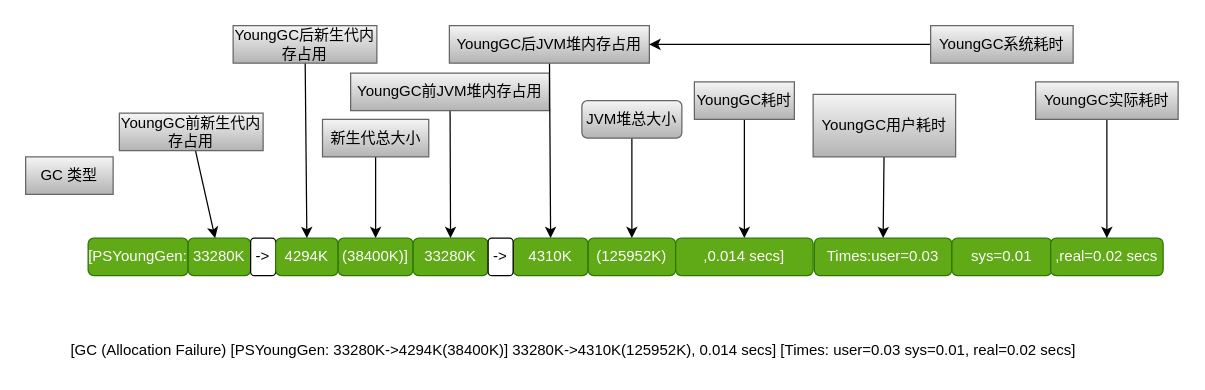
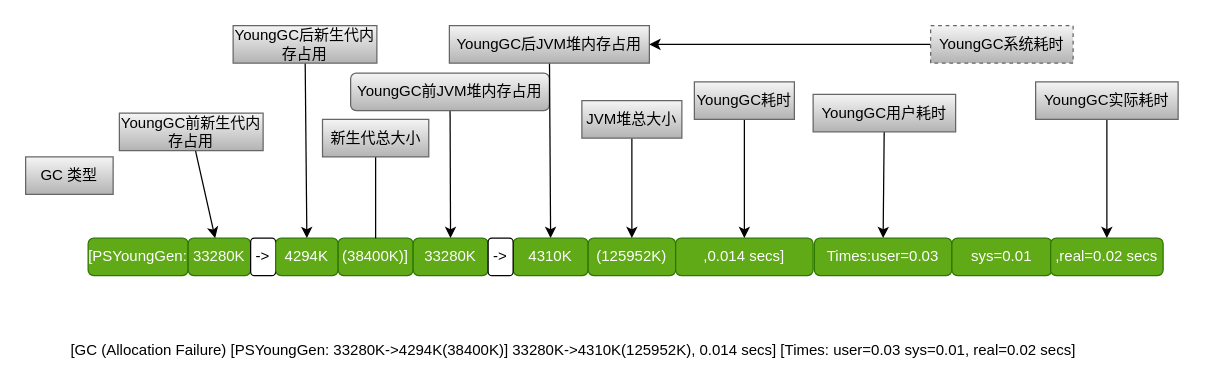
- <mxCell id="35" value="YoungGC系统耗时" style="rounded=0;whiteSpace=wrap;html=1;gradientColor=#b3b3b3;fillColor=#f5f5f5;strokeColor=#666666;" vertex="1" parent="1"><mxGeometry x="744" y="20" width="114" height="30" as="geometry" /></mxCell>
+ <mxCell id="35" value="YoungGC系统耗时" style="rounded=0;whiteSpace=wrap;html=1;gradientColor=#b3b3b3;fillColor=#f5f5f5;strokeColor=#666666;dashed=1;" vertex="1" parent="1"><mxGeometry x="744" y="20" width="114" height="30" as="geometry" /></mxCell>
- <mxCell id="24" value="YoungGC前JVM堆内存占用" style="rounded=0;whiteSpace=wrap;html=1;gradientColor=#b3b3b3;fillColor=#f5f5f5;strokeColor=#666666;" vertex="1" parent="1"><mxGeometry x="280" y="58" width="159" height="30" as="geometry" /></mxCell>
+ <mxCell id="24" value="YoungGC前JVM堆内存占用" style="whiteSpace=wrap;html=1;gradientColor=#b3b3b3;fillColor=#f5f5f5;strokeColor=#666666;rounded=1;" vertex="1" parent="1"><mxGeometry x="280" y="58" width="159" height="30" as="geometry" /></mxCell>
- <mxCell id="29" value="JVM堆总大小" style="whiteSpace=wrap;html=1;gradientColor=#b3b3b3;fillColor=#f5f5f5;strokeColor=#666666;rounded=1;" vertex="1" parent="1"><mxGeometry x="465" y="80" width="80" height="30" as="geometry" /></mxCell>
+ <mxCell id="29" value="JVM堆总大小" style="rounded=0;whiteSpace=wrap;html=1;gradientColor=#b3b3b3;fillColor=#f5f5f5;strokeColor=#666666;" vertex="1" parent="1"><mxGeometry x="465" y="80" width="80" height="30" as="geometry" /></mxCell>
- <mxCell id="33" value="YoungGC用户耗时" style="rounded=0;whiteSpace=wrap;html=1;gradientColor=#b3b3b3;fillColor=#f5f5f5;strokeColor=#666666;" vertex="1" parent="1"><mxGeometry x="650" y="75" width="114" height="50" as="geometry" /></mxCell>
+ <mxCell id="33" value="YoungGC用户耗时" style="rounded=0;whiteSpace=wrap;html=1;gradientColor=#b3b3b3;fillColor=#f5f5f5;strokeColor=#666666;" vertex="1" parent="1"><mxGeometry x="650" y="75" width="114" height="30" as="geometry" /></mxCell>
- <mxCell id="21" style="edgeStyle=none;rounded=0;orthogonalLoop=1;jettySize=auto;html=1;exitX=0.5;exitY=1;exitDx=0;exitDy=0;entryX=0.5;entryY=0;entryDx=0;entryDy=0;" edge="1" parent="1" source="22" target="7"><mxGeometry relative="1" as="geometry" /></mxCell>
+ <mxCell id="21" style="edgeStyle=none;rounded=0;orthogonalLoop=1;jettySize=auto;html=1;exitX=0.5;exitY=1;exitDx=0;exitDy=0;entryX=0.5;entryY=0;entryDx=0;entryDy=0;endArrow=none;" edge="1" parent="1" source="22" target="7"><mxGeometry relative="1" as="geometry" /></mxCell>
